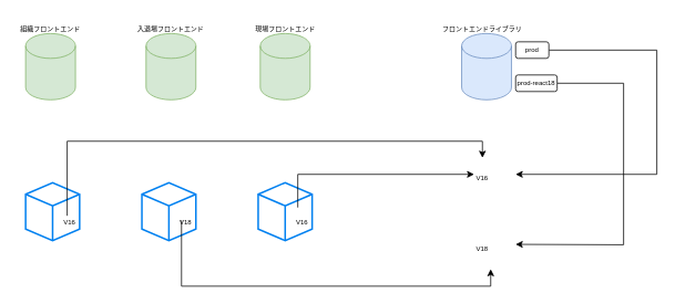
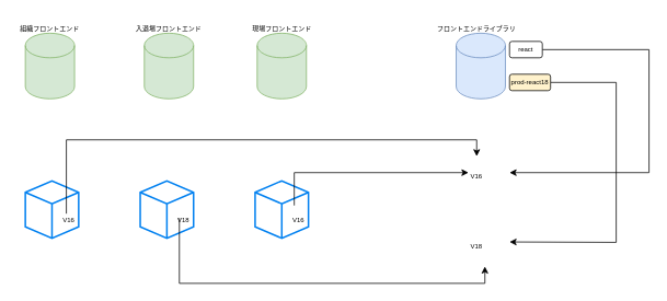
- <mxCell id="39" value="prod" style="rounded=1;whiteSpace=wrap;html=1;fontSize=8;" vertex="1" parent="1"><mxGeometry x="620" y="50" width="40" height="20" as="geometry" /></mxCell>
+ <mxCell id="39" value="react" style="rounded=1;whiteSpace=wrap;html=1;fontSize=8;" vertex="1" parent="1"><mxGeometry x="620" y="50" width="40" height="20" as="geometry" /></mxCell>
- <mxCell id="41" value="prod-react18" style="rounded=1;whiteSpace=wrap;html=1;fontSize=8;" vertex="1" parent="1"><mxGeometry x="620" y="90" width="50" height="20" as="geometry" /></mxCell>
+ <mxCell id="41" value="prod-react18" style="rounded=1;whiteSpace=wrap;html=1;fontSize=8;fillColor=#fff2cc;" vertex="1" parent="1"><mxGeometry x="620" y="90" width="50" height="20" as="geometry" /></mxCell>
